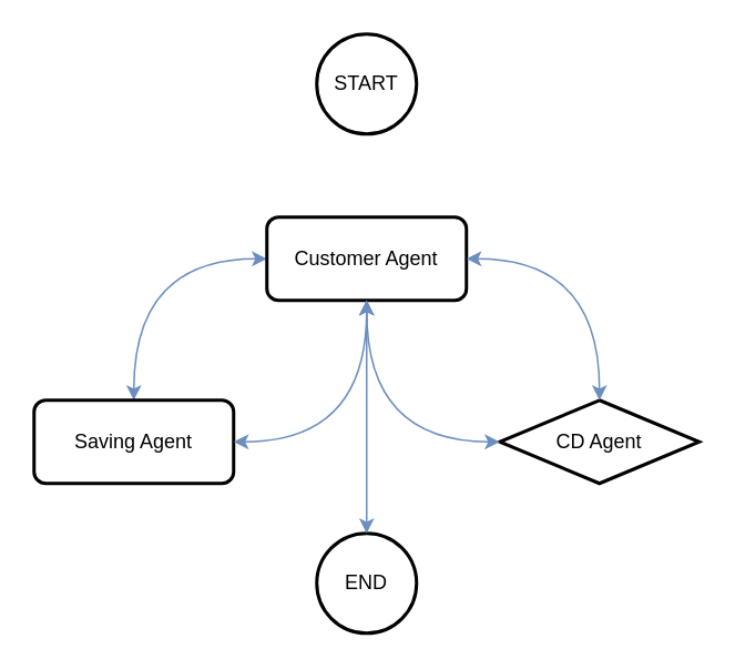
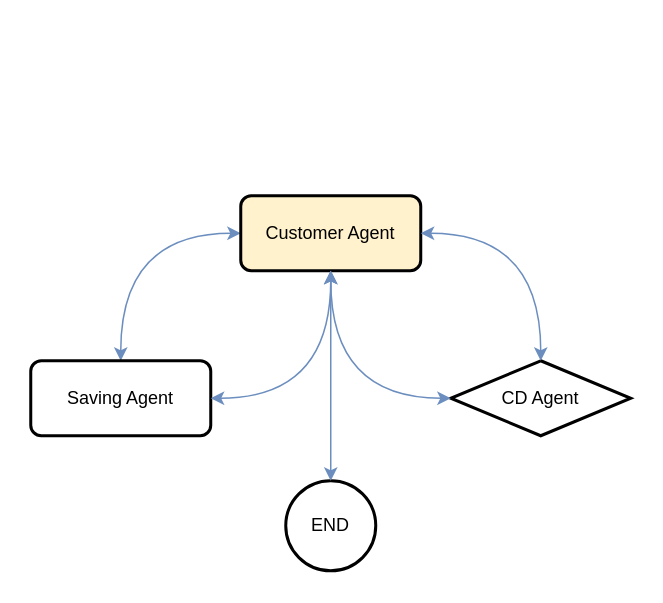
- <mxCell id="2" value="START" style="strokeWidth=2;html=1;shape=mxgraph.flowchart.start_2;whiteSpace=wrap;" vertex="1" parent="1"><mxGeometry x="190" y="20" width="60" height="60" as="geometry" /></mxCell>
- <mxCell id="5" value="Customer Agent" style="rounded=1;whiteSpace=wrap;html=1;absoluteArcSize=1;arcSize=14;strokeWidth=2;" vertex="1" parent="1"><mxGeometry x="160" y="130" width="120" height="50" as="geometry" /></mxCell>
+ <mxCell id="5" value="Customer Agent" style="rounded=1;whiteSpace=wrap;html=1;absoluteArcSize=1;arcSize=14;strokeWidth=2;fillColor=#fff2cc;" vertex="1" parent="1"><mxGeometry x="160" y="130" width="120" height="50" as="geometry" /></mxCell>
